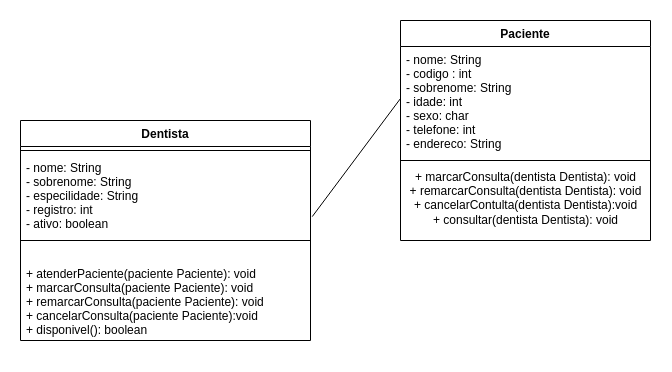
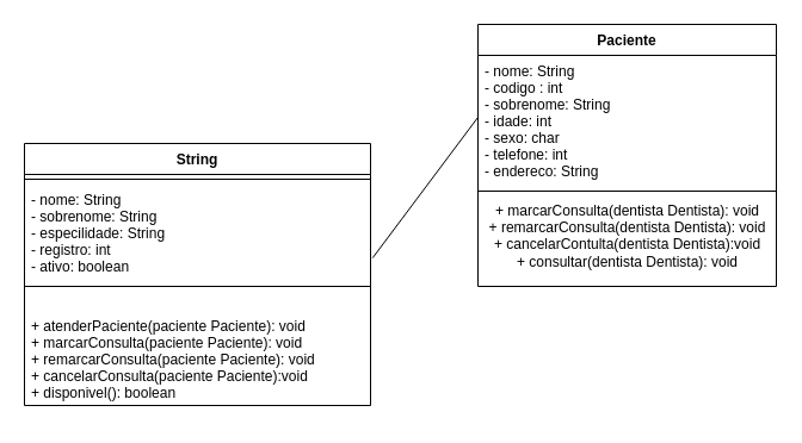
- <mxCell id="2" value="Dentista" style="swimlane;fontStyle=1;align=center;verticalAlign=top;childLayout=stackLayout;horizontal=1;startSize=26;horizontalStack=0;resizeParent=1;resizeParentMax=0;resizeLast=0;collapsible=1;marginBottom=0;" vertex="1" parent="1"><mxGeometry x="20" y="120" width="290" height="220" as="geometry" /></mxCell>
+ <mxCell id="2" value="String" style="swimlane;fontStyle=1;align=center;verticalAlign=top;childLayout=stackLayout;horizontal=1;startSize=26;horizontalStack=0;resizeParent=1;resizeParentMax=0;resizeLast=0;collapsible=1;marginBottom=0;" vertex="1" parent="1"><mxGeometry x="20" y="120" width="290" height="220" as="geometry" /></mxCell>
